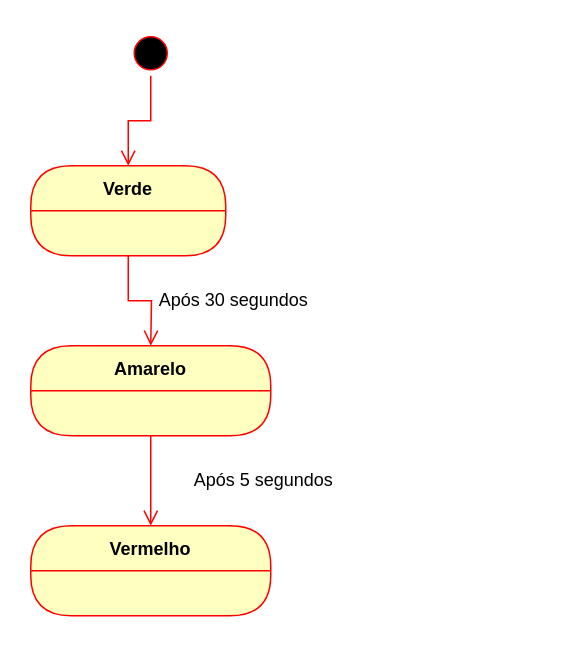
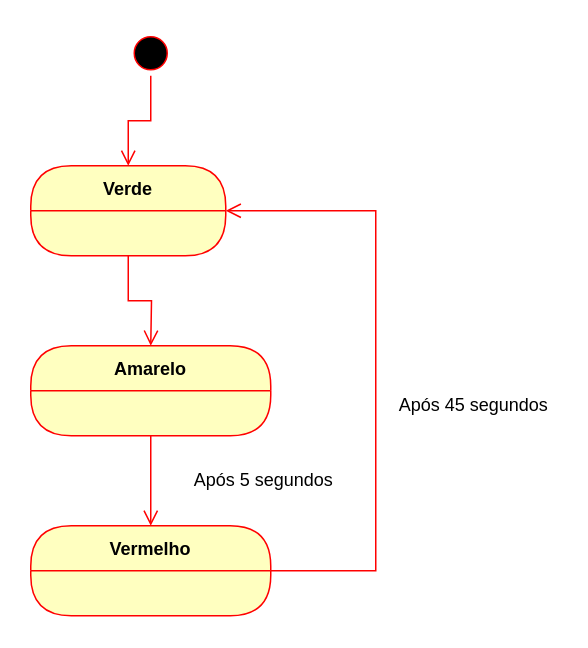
- <mxCell id="6" value="Após 30 segundos" style="text;html=1;align=center;verticalAlign=middle;resizable=0;points=[];autosize=1;strokeColor=none;fillColor=none;" vertex="1" parent="1"><mxGeometry x="100" y="190" width="110" height="20" as="geometry" /></mxCell>
+ <mxCell id="11" value="" style="edgeStyle=orthogonalEdgeStyle;html=1;verticalAlign=bottom;endArrow=open;endSize=8;strokeColor=#ff0000;rounded=0;entryX=1;entryY=0.5;entryDx=0;entryDy=0;" edge="1" parent="1" source="10" target="4"><mxGeometry relative="1" as="geometry"><mxPoint x="110" y="70" as="targetPoint" /><Array as="points"><mxPoint x="250" y="380" /><mxPoint x="250" y="140" /></Array></mxGeometry></mxCell>
+ <mxCell id="12" value="Após 45 segundos" style="text;html=1;align=center;verticalAlign=middle;resizable=0;points=[];autosize=1;strokeColor=none;fillColor=none;" vertex="1" parent="1"><mxGeometry x="260" y="260" width="110" height="20" as="geometry" /></mxCell>
